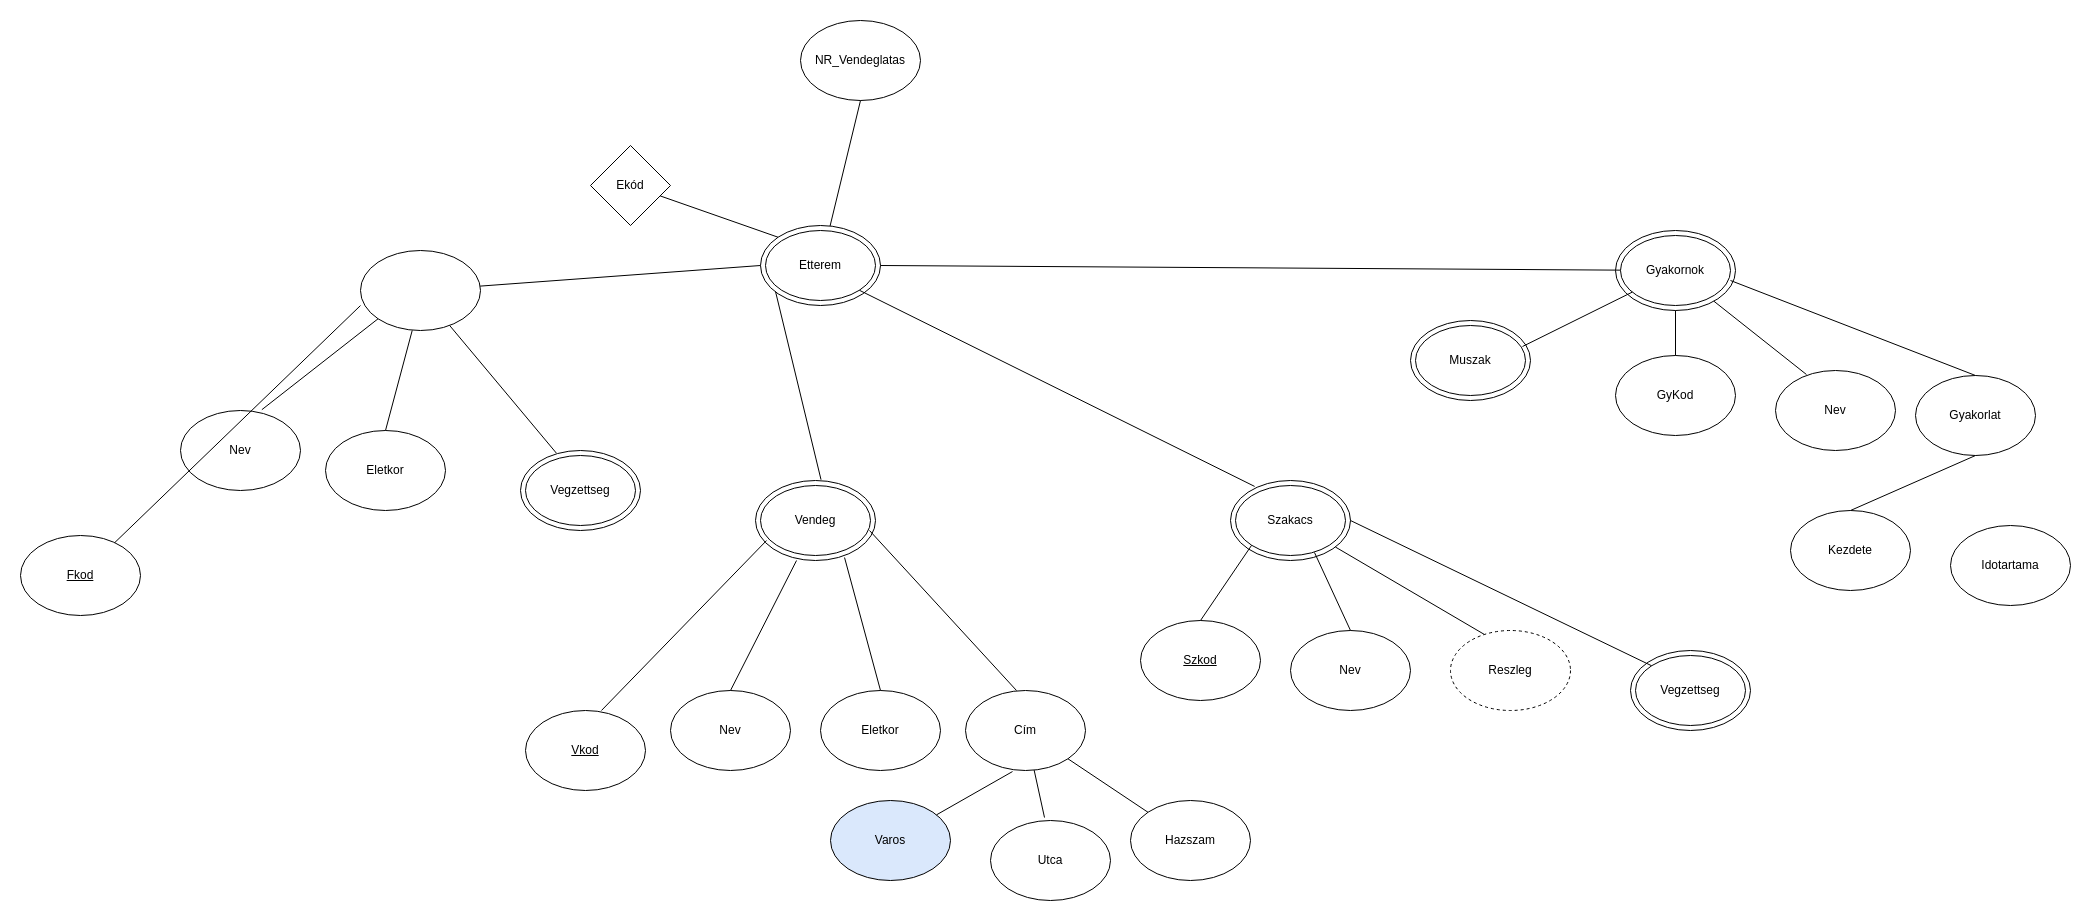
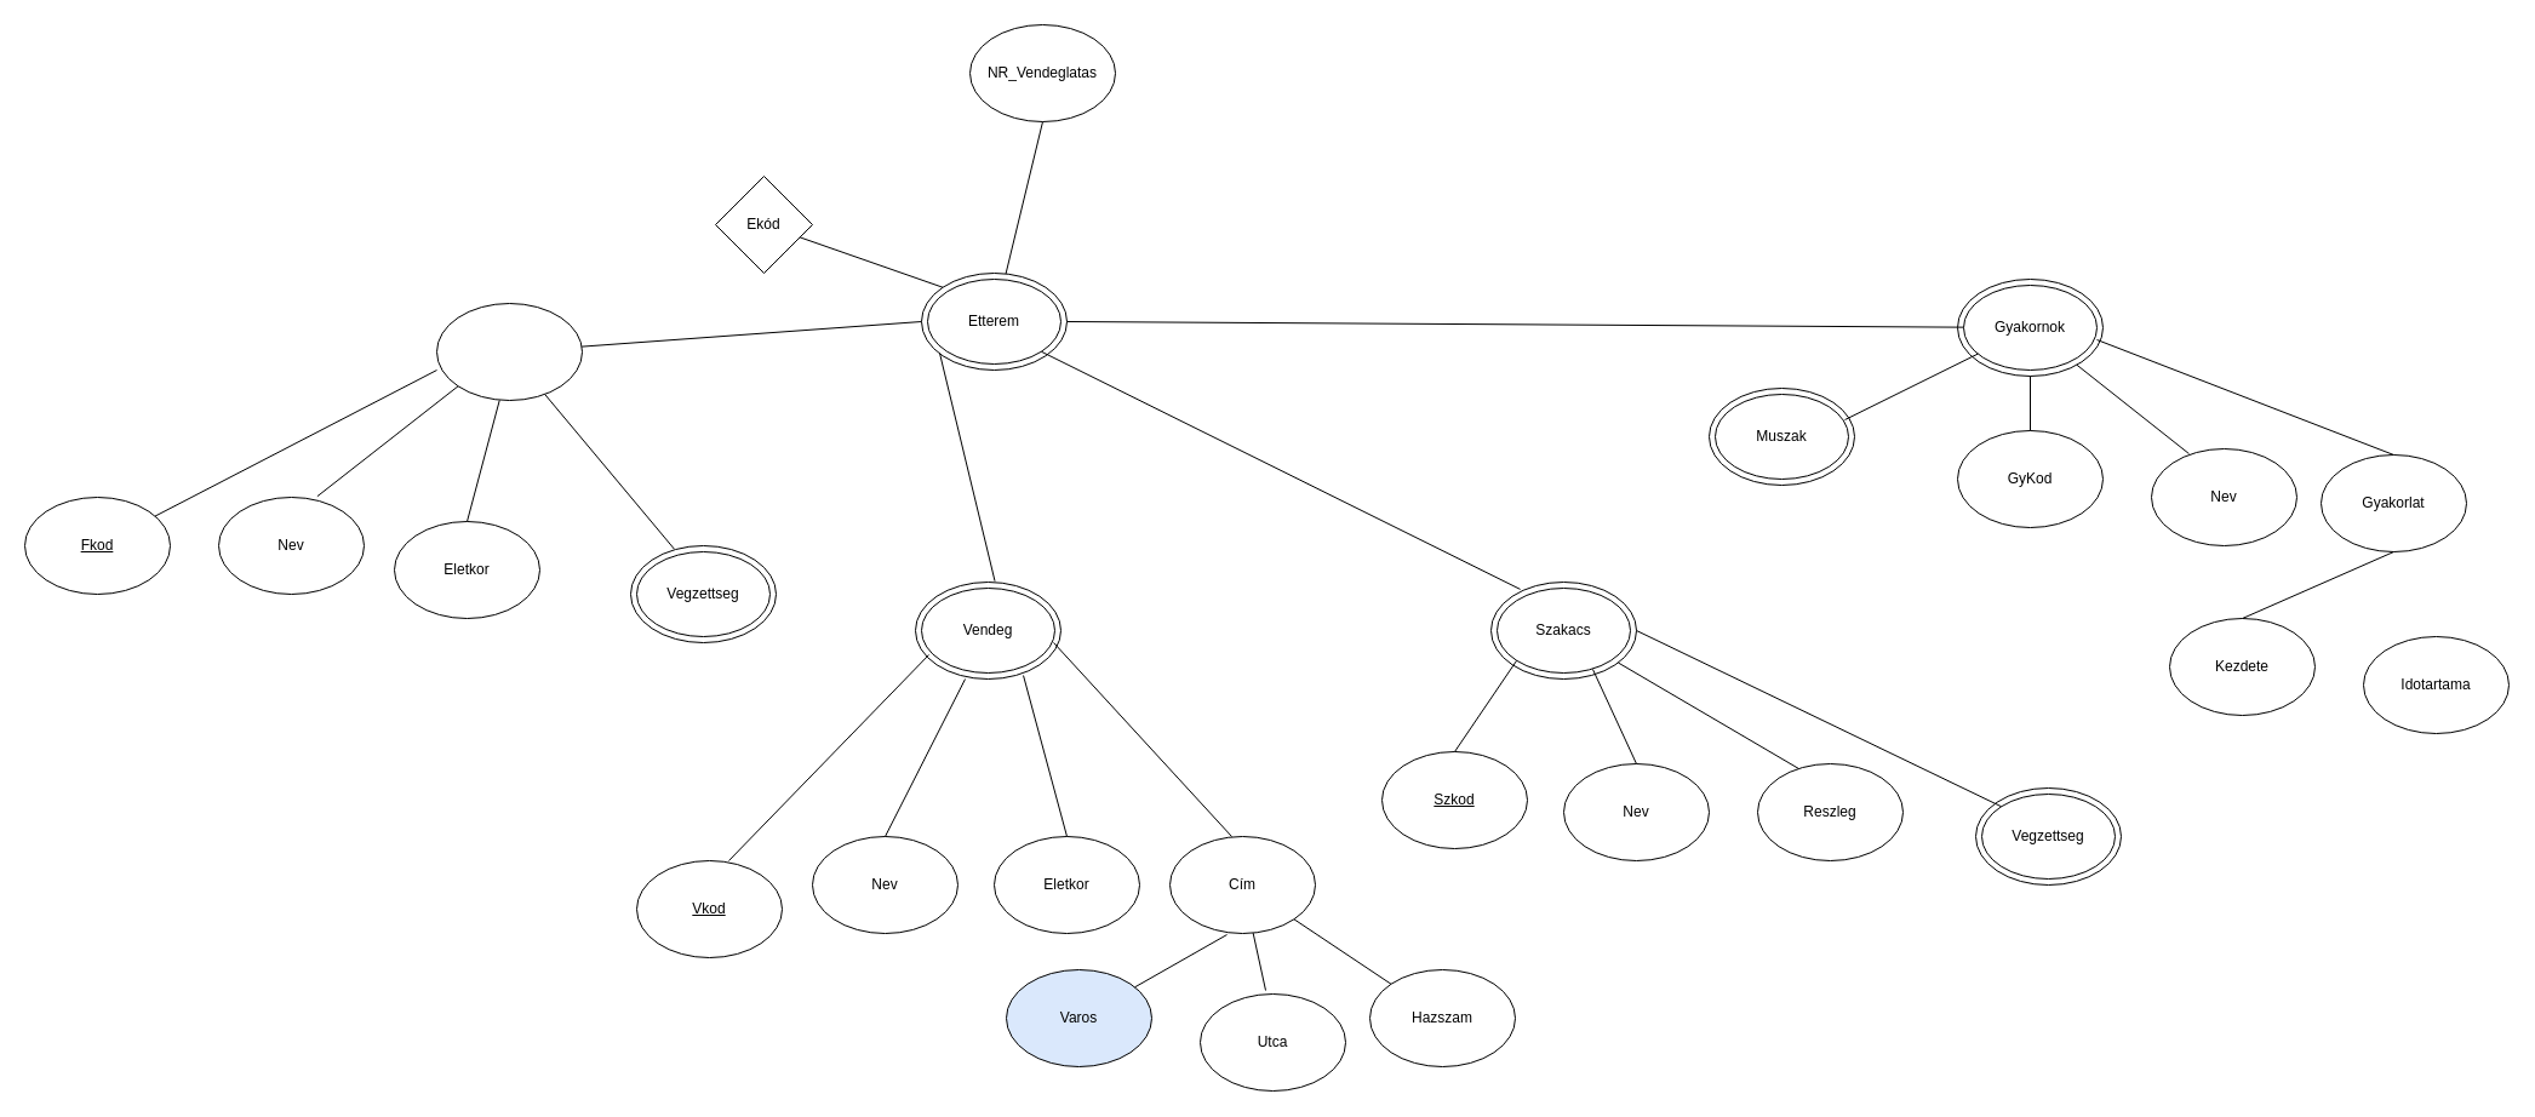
- <mxCell id="14" value="&lt;u&gt;Fkod&lt;/u&gt;" style="ellipse;whiteSpace=wrap;html=1;" vertex="1" parent="1"><mxGeometry x="20" y="535" width="120" height="80" as="geometry" /></mxCell>
+ <mxCell id="14" value="&lt;u&gt;Fkod&lt;/u&gt;" style="ellipse;whiteSpace=wrap;html=1;" vertex="1" parent="1"><mxGeometry x="20" y="410" width="120" height="80" as="geometry" /></mxCell>
- <mxCell id="42" value="Reszleg" style="ellipse;whiteSpace=wrap;html=1;dashed=1;" vertex="1" parent="1"><mxGeometry x="1450" y="630" width="120" height="80" as="geometry" /></mxCell>
+ <mxCell id="42" value="Reszleg" style="ellipse;whiteSpace=wrap;html=1;" vertex="1" parent="1"><mxGeometry x="1450" y="630" width="120" height="80" as="geometry" /></mxCell>
